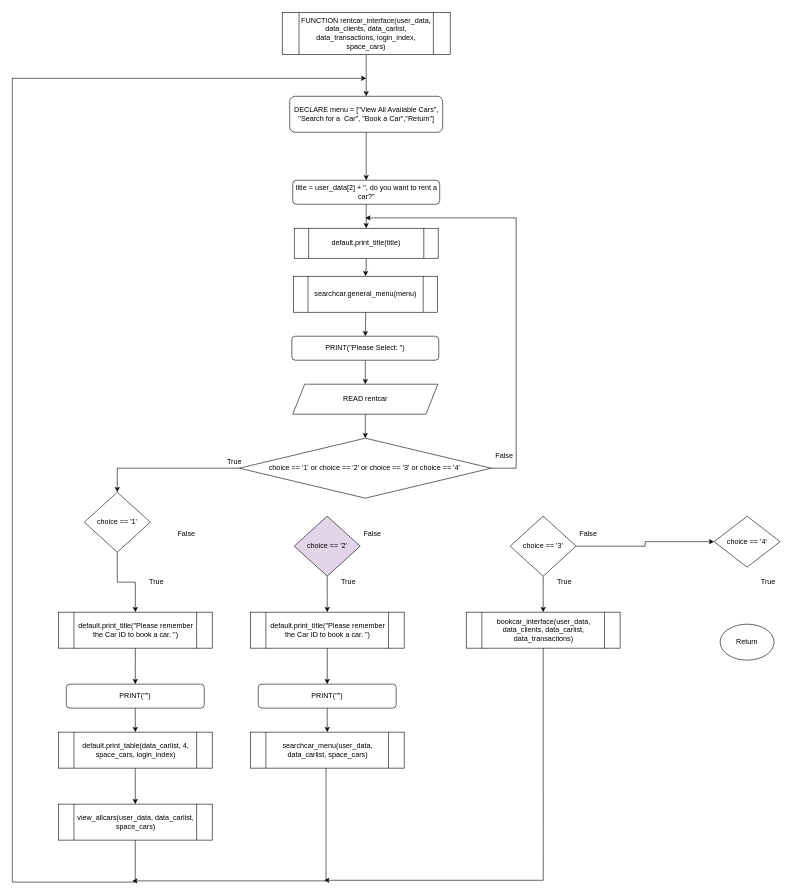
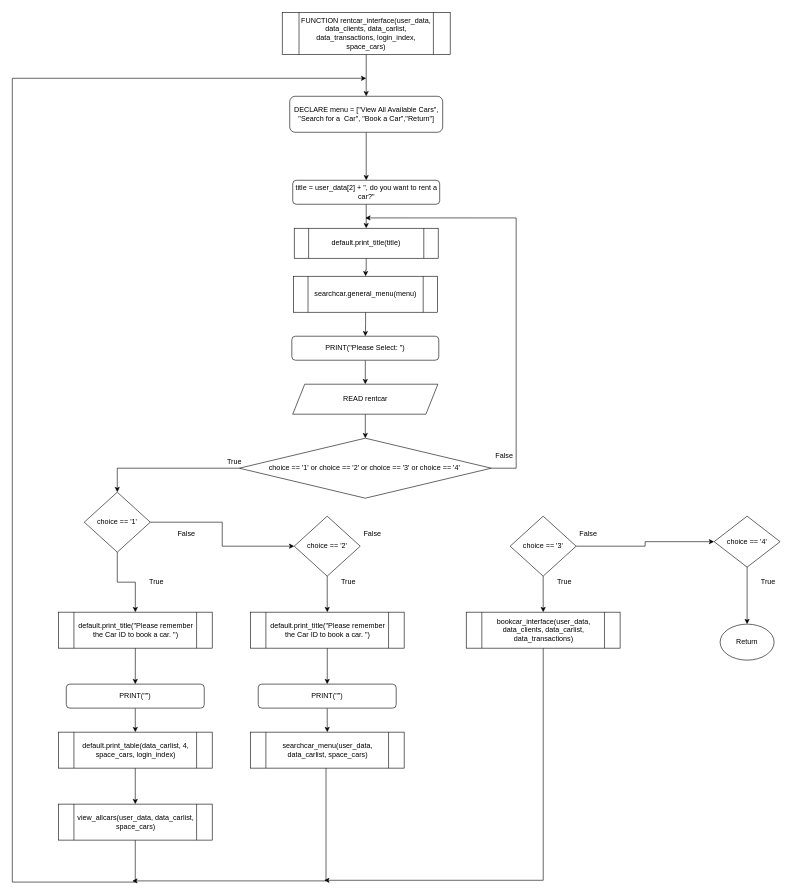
+ <mxCell id="13" style="edgeStyle=orthogonalEdgeStyle;rounded=0;orthogonalLoop=1;jettySize=auto;html=1;exitX=1;exitY=0.5;exitDx=0;exitDy=0;entryX=0;entryY=0.5;entryDx=0;entryDy=0;" parent="1" source="15" target="17" edge="1"><mxGeometry relative="1" as="geometry" /></mxCell>
- <mxCell id="17" value="choice == '2'" style="rhombus;whiteSpace=wrap;html=1;fillColor=#e1d5e7;" parent="1" vertex="1"><mxGeometry x="490" y="860" width="110" height="100" as="geometry" /></mxCell>
+ <mxCell id="17" value="choice == '2'" style="rhombus;whiteSpace=wrap;html=1;" parent="1" vertex="1"><mxGeometry x="490" y="860" width="110" height="100" as="geometry" /></mxCell>
+ <mxCell id="21" value="" style="edgeStyle=orthogonalEdgeStyle;rounded=0;orthogonalLoop=1;jettySize=auto;html=1;endArrow=classic;endFill=1;" parent="1" source="22" target="32" edge="1"><mxGeometry relative="1" as="geometry" /></mxCell>
